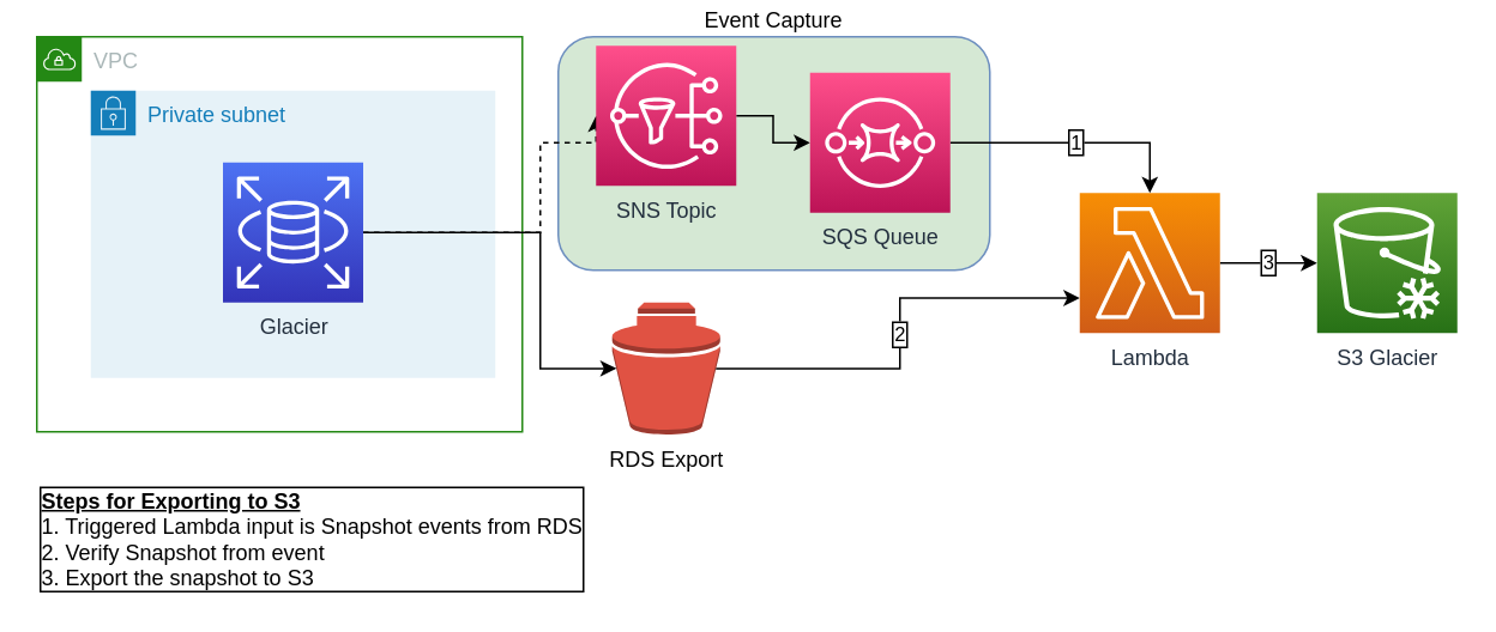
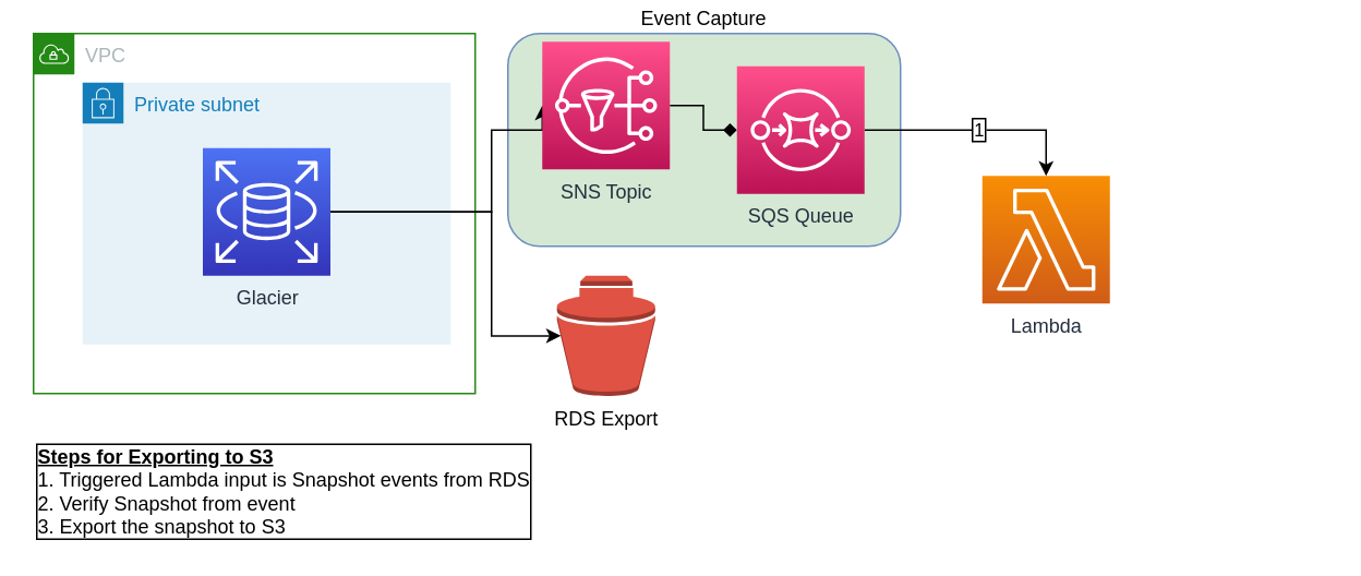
- <mxCell id="13" style="edgeStyle=orthogonalEdgeStyle;rounded=0;orthogonalLoop=1;jettySize=auto;html=1;exitX=1;exitY=0.5;exitDx=0;exitDy=0;exitPerimeter=0;entryX=0;entryY=0.5;entryDx=0;entryDy=0;entryPerimeter=0;" edge="1" parent="1" source="14" target="16"><mxGeometry relative="1" as="geometry" /></mxCell>
+ <mxCell id="13" style="edgeStyle=orthogonalEdgeStyle;rounded=0;orthogonalLoop=1;jettySize=auto;html=1;exitX=1;exitY=0.5;exitDx=0;exitDy=0;exitPerimeter=0;entryX=0;entryY=0.5;entryDx=0;entryDy=0;entryPerimeter=0;endArrow=diamond;" edge="1" parent="1" source="14" target="16"><mxGeometry relative="1" as="geometry" /></mxCell>
- <mxCell id="6" style="edgeStyle=orthogonalEdgeStyle;rounded=0;orthogonalLoop=1;jettySize=auto;html=1;exitX=1;exitY=0.5;exitDx=0;exitDy=0;exitPerimeter=0;entryX=0;entryY=0.5;entryDx=0;entryDy=0;entryPerimeter=0;dashed=1;" edge="1" parent="1" source="7" target="14"><mxGeometry relative="1" as="geometry"><Array as="points"><mxPoint x="300" y="129" /><mxPoint x="300" y="79" /></Array></mxGeometry></mxCell>
+ <mxCell id="6" style="edgeStyle=orthogonalEdgeStyle;rounded=0;orthogonalLoop=1;jettySize=auto;html=1;exitX=1;exitY=0.5;exitDx=0;exitDy=0;exitPerimeter=0;entryX=0;entryY=0.5;entryDx=0;entryDy=0;entryPerimeter=0;" edge="1" parent="1" source="7" target="14"><mxGeometry relative="1" as="geometry"><Array as="points"><mxPoint x="300" y="129" /><mxPoint x="300" y="79" /></Array></mxGeometry></mxCell>
- <mxCell id="10" value="3" style="edgeStyle=orthogonalEdgeStyle;rounded=0;orthogonalLoop=1;jettySize=auto;html=1;exitX=1;exitY=0.5;exitDx=0;exitDy=0;exitPerimeter=0;entryX=0;entryY=0.5;entryDx=0;entryDy=0;entryPerimeter=0;labelBorderColor=default;" edge="1" parent="1" source="11" target="12"><mxGeometry relative="1" as="geometry" /></mxCell>
- <mxCell id="12" value="S3 Glacier" style="sketch=0;points=[[0,0,0],[0.25,0,0],[0.5,0,0],[0.75,0,0],[1,0,0],[0,1,0],[0.25,1,0],[0.5,1,0],[0.75,1,0],[1,1,0],[0,0.25,0],[0,0.5,0],[0,0.75,0],[1,0.25,0],[1,0.5,0],[1,0.75,0]];outlineConnect=0;fontColor=#232F3E;gradientColor=#60A337;gradientDirection=north;fillColor=#277116;strokeColor=#ffffff;dashed=0;verticalLabelPosition=bottom;verticalAlign=top;align=center;html=1;fontSize=12;fontStyle=0;aspect=fixed;shape=mxgraph.aws4.resourceIcon;resIcon=mxgraph.aws4.glacier;" vertex="1" parent="1"><mxGeometry x="732" y="107" width="78" height="78" as="geometry" /></mxCell>
- <mxCell id="8" value="2" style="edgeStyle=orthogonalEdgeStyle;rounded=0;orthogonalLoop=1;jettySize=auto;html=1;exitX=0.96;exitY=0.5;exitDx=0;exitDy=0;exitPerimeter=0;entryX=0;entryY=0.75;entryDx=0;entryDy=0;entryPerimeter=0;labelBorderColor=default;" edge="1" parent="1" source="9" target="11"><mxGeometry relative="1" as="geometry" /></mxCell>
